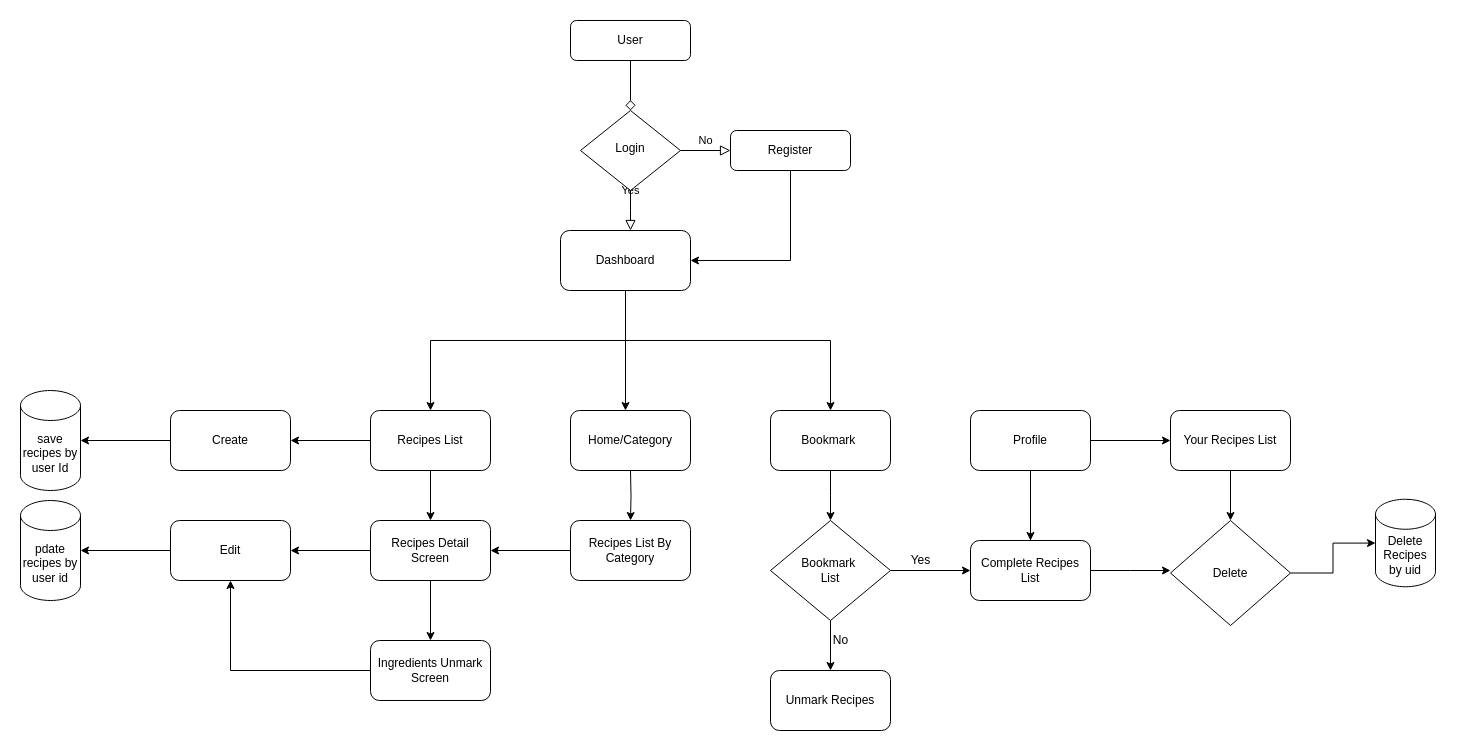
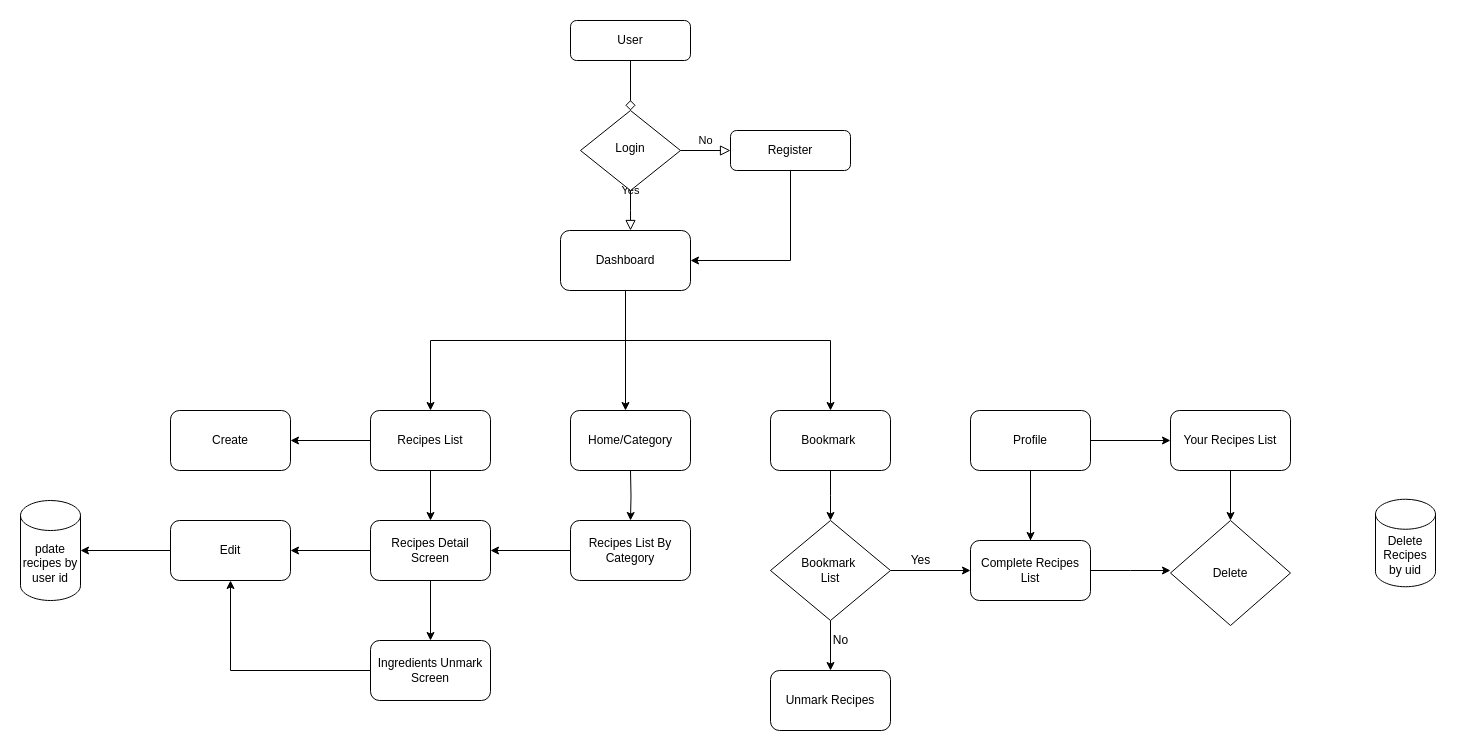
- <mxCell id="37" value="save recipes by user Id" style="shape=cylinder3;whiteSpace=wrap;html=1;boundedLbl=1;backgroundOutline=1;size=15;" vertex="1" parent="1"><mxGeometry x="20" y="390" width="60" height="100" as="geometry" /></mxCell>
- <mxCell id="35" style="edgeStyle=orthogonalEdgeStyle;rounded=0;orthogonalLoop=1;jettySize=auto;html=1;entryX=1;entryY=0.5;entryDx=0;entryDy=0;entryPerimeter=0;" edge="1" parent="1" source="36" target="37"><mxGeometry relative="1" as="geometry" /></mxCell>
- <mxCell id="47" value="" style="edgeStyle=orthogonalEdgeStyle;rounded=0;orthogonalLoop=1;jettySize=auto;html=1;" edge="1" parent="1" source="48" target="49"><mxGeometry relative="1" as="geometry" /></mxCell>
